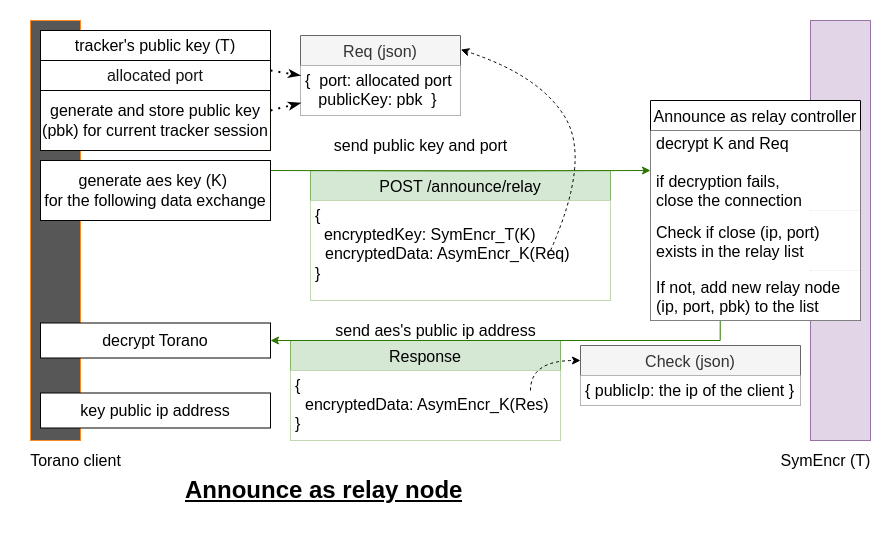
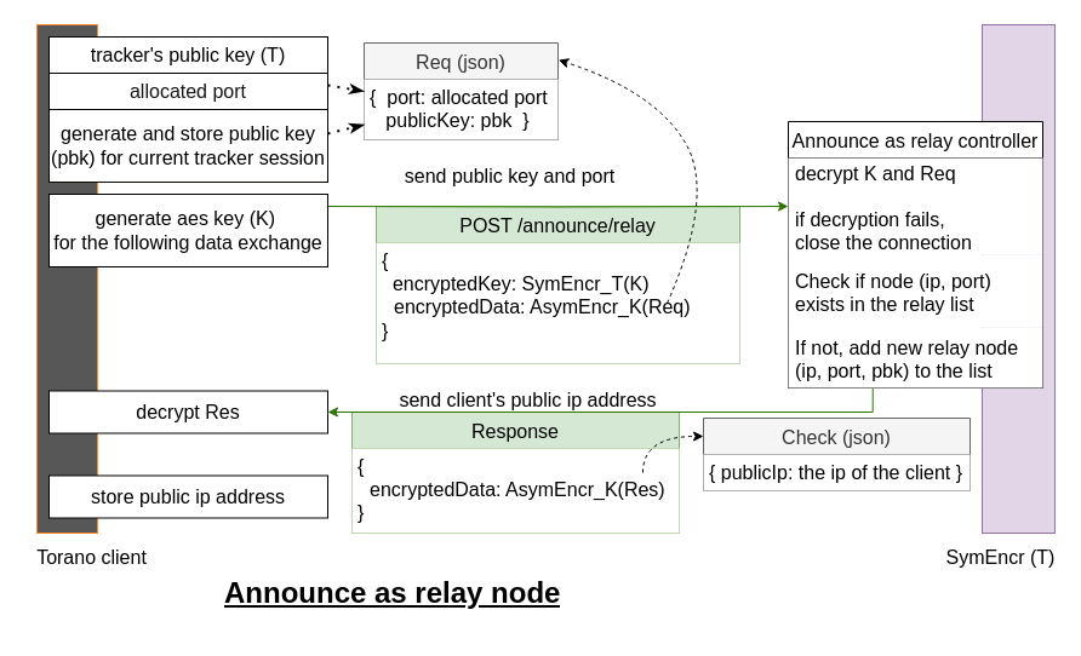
- <mxCell id="18" value="Check if close (ip, port) &#10;exists in the relay list" style="text;strokeColor=none;fillColor=default;align=left;verticalAlign=middle;spacingLeft=4;spacingRight=4;overflow=hidden;points=[[0,0.5],[1,0.5]];portConstraint=eastwest;rotatable=0;rounded=0;fontSize=16;fontColor=#000000;" parent="16" vertex="1"><mxGeometry y="110" width="210" height="60" as="geometry" /></mxCell>
+ <mxCell id="18" value="Check if node (ip, port) &#10;exists in the relay list" style="text;strokeColor=none;fillColor=default;align=left;verticalAlign=middle;spacingLeft=4;spacingRight=4;overflow=hidden;points=[[0,0.5],[1,0.5]];portConstraint=eastwest;rotatable=0;rounded=0;fontSize=16;fontColor=#000000;" parent="16" vertex="1"><mxGeometry y="110" width="210" height="60" as="geometry" /></mxCell>
- <mxCell id="14" value="&lt;font style=&quot;font-size: 16px;&quot;&gt;send aes's public ip address&lt;br&gt;&lt;/font&gt;" style="text;html=1;align=center;verticalAlign=middle;resizable=0;points=[];autosize=1;strokeColor=none;fillColor=none;" parent="1" vertex="1"><mxGeometry x="320" y="320" width="230" height="20" as="geometry" /></mxCell>
+ <mxCell id="14" value="&lt;font style=&quot;font-size: 16px;&quot;&gt;send client's public ip address&lt;br&gt;&lt;/font&gt;" style="text;html=1;align=center;verticalAlign=middle;resizable=0;points=[];autosize=1;strokeColor=none;fillColor=none;" parent="1" vertex="1"><mxGeometry x="320" y="320" width="230" height="20" as="geometry" /></mxCell>
- <mxCell id="21" value="&lt;font style=&quot;font-size: 16px;&quot;&gt;decrypt Torano&lt;/font&gt;" style="rounded=0;whiteSpace=wrap;html=1;fillColor=default;strokeColor=#050301;" parent="1" vertex="1"><mxGeometry x="40" y="322.5" width="230" height="35" as="geometry" /></mxCell>
+ <mxCell id="21" value="&lt;font style=&quot;font-size: 16px;&quot;&gt;decrypt Res&lt;/font&gt;" style="rounded=0;whiteSpace=wrap;html=1;fillColor=default;strokeColor=#050301;" parent="1" vertex="1"><mxGeometry x="40" y="322.5" width="230" height="35" as="geometry" /></mxCell>
- <mxCell id="32" value="&lt;font style=&quot;font-size: 16px;&quot;&gt;key public ip address&lt;/font&gt;" style="rounded=0;whiteSpace=wrap;html=1;fillColor=default;strokeColor=#050301;" parent="1" vertex="1"><mxGeometry x="40" y="392.5" width="230" height="35" as="geometry" /></mxCell>
+ <mxCell id="32" value="&lt;font style=&quot;font-size: 16px;&quot;&gt;store public ip address&lt;/font&gt;" style="rounded=0;whiteSpace=wrap;html=1;fillColor=default;strokeColor=#050301;" parent="1" vertex="1"><mxGeometry x="40" y="392.5" width="230" height="35" as="geometry" /></mxCell>
